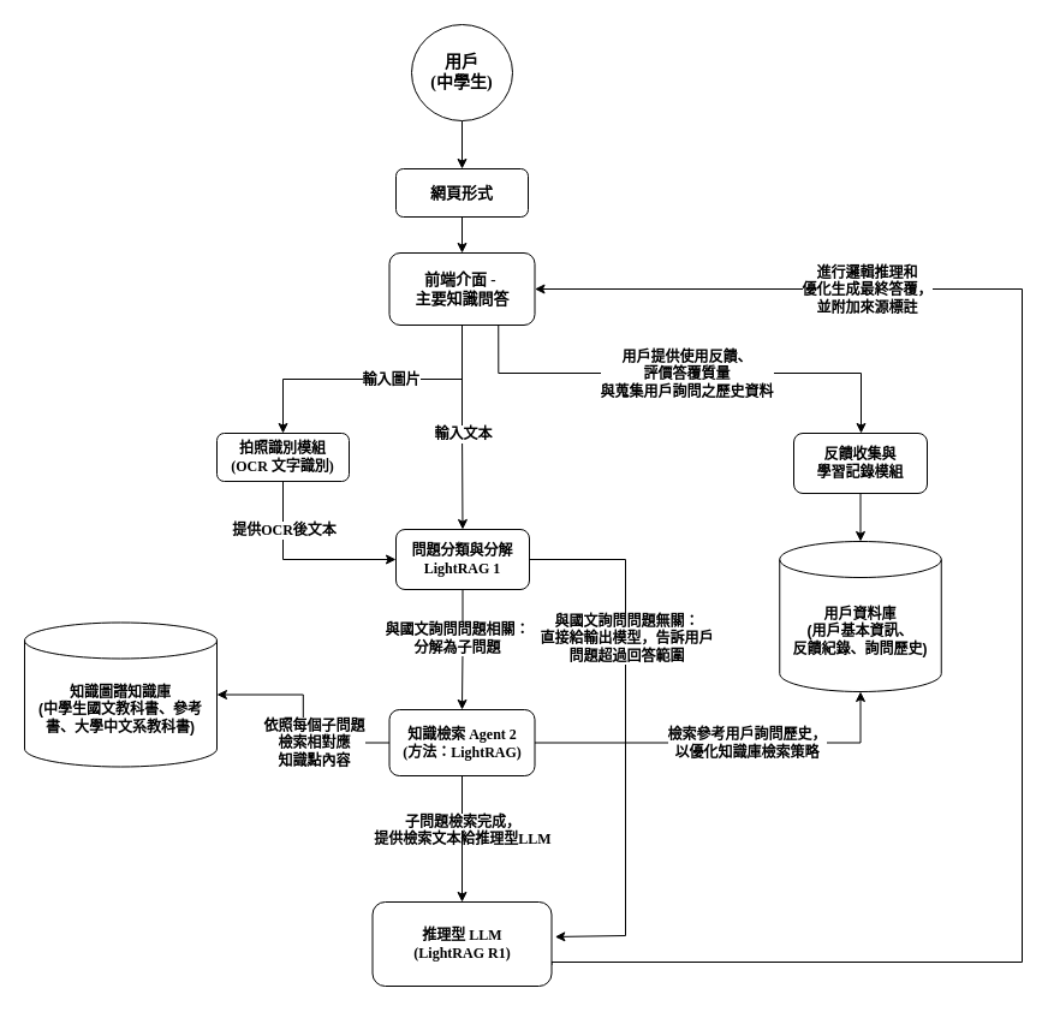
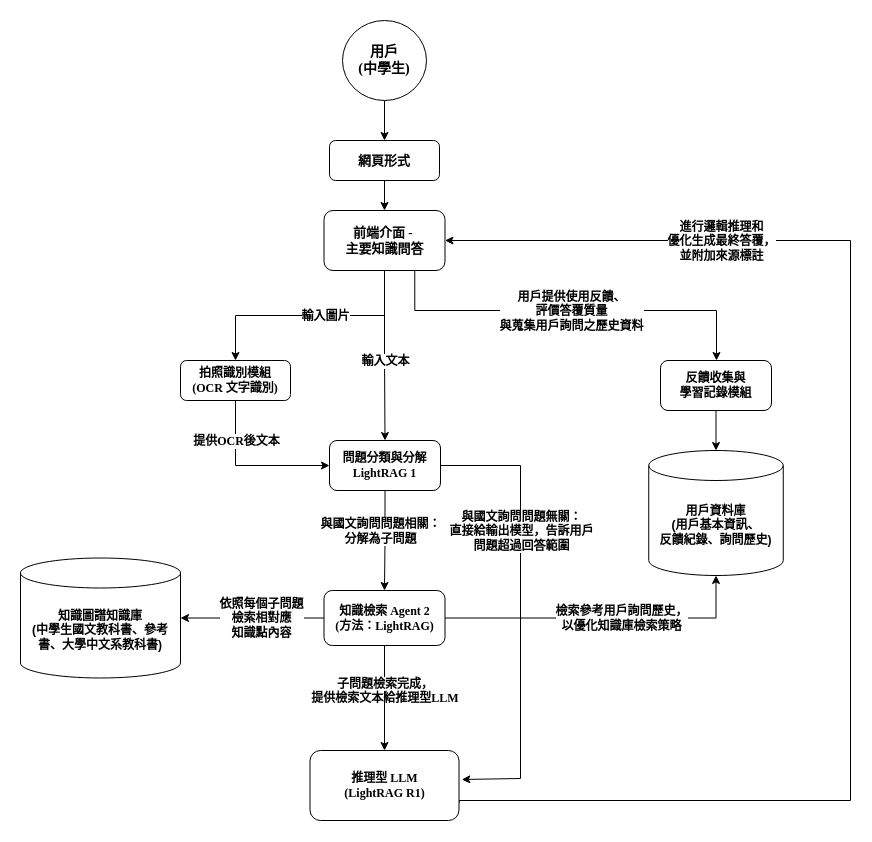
- <mxCell id="22" value="&lt;b&gt;知識圖譜知識庫&lt;br&gt;(中學生國文教科書、參考書、大學中文系教科書)&lt;/b&gt;" style="shape=cylinder3;whiteSpace=wrap;html=1;boundedLbl=1;backgroundOutline=1;size=15;" vertex="1" parent="1"><mxGeometry x="20" y="517.5" width="160" height="120" as="geometry" /></mxCell>
+ <mxCell id="22" value="&lt;b&gt;知識圖譜知識庫&lt;br&gt;(中學生國文教科書、參考書、大學中文系教科書)&lt;/b&gt;" style="shape=cylinder3;whiteSpace=wrap;html=1;boundedLbl=1;backgroundOutline=1;size=15;" vertex="1" parent="1"><mxGeometry x="20" y="557.5" width="160" height="120" as="geometry" /></mxCell>
